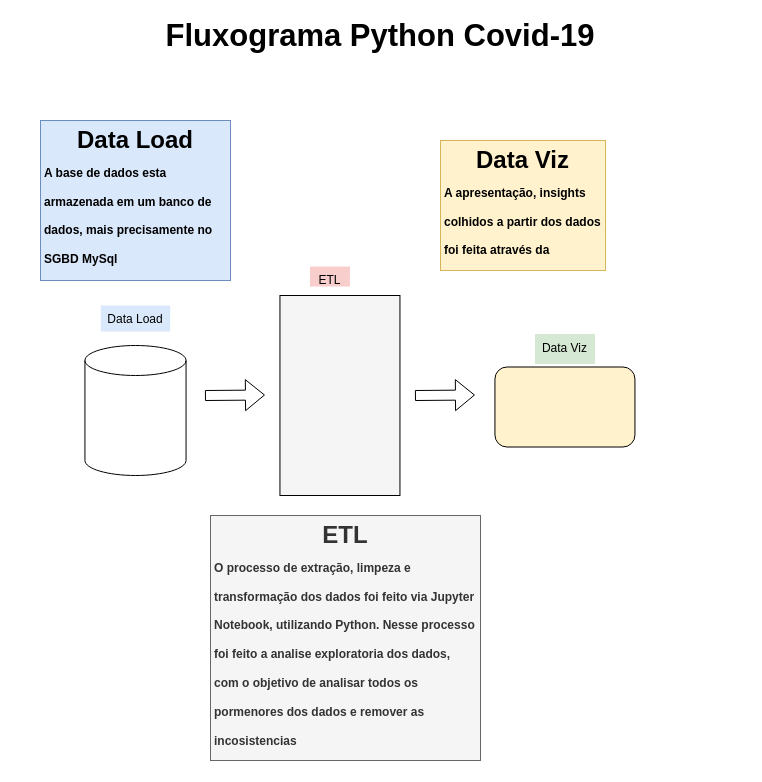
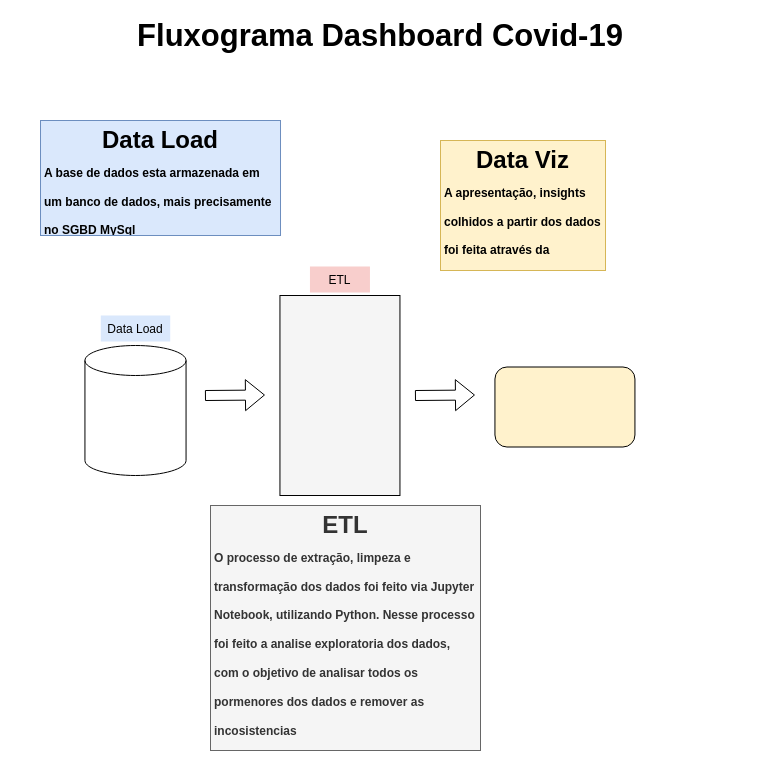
- <mxCell id="14" value="Fluxograma Python Covid-19" style="text;html=1;strokeColor=none;fillColor=none;align=center;verticalAlign=middle;whiteSpace=wrap;rounded=0;fontStyle=1;fontSize=31;" vertex="1" parent="1"><mxGeometry x="20" y="20" width="720" height="30" as="geometry" /></mxCell>
+ <mxCell id="14" value="Fluxograma Dashboard Covid-19" style="text;html=1;strokeColor=none;fillColor=none;align=center;verticalAlign=middle;whiteSpace=wrap;rounded=0;fontStyle=1;fontSize=31;" vertex="1" parent="1"><mxGeometry x="20" y="20" width="720" height="30" as="geometry" /></mxCell>
- <mxCell id="13" value="&lt;h1&gt;&lt;span&gt;Data Load&lt;br&gt;&lt;div style=&quot;text-align: left&quot;&gt;&lt;span style=&quot;font-size: 12px&quot;&gt;A base de dados esta armazenada em um banco de dados, mais precisamente no SGBD MySql&lt;/span&gt;&lt;/div&gt;&lt;/span&gt;&lt;/h1&gt;" style="text;html=1;fillColor=#dae8fc;spacing=5;spacingTop=-20;whiteSpace=wrap;overflow=hidden;rounded=0;align=center;strokeColor=#6c8ebf;" vertex="1" parent="1"><mxGeometry x="40.01" y="120" width="190" height="160" as="geometry" /></mxCell>
+ <mxCell id="13" value="&lt;h1&gt;&lt;span&gt;Data Load&lt;br&gt;&lt;div style=&quot;text-align: left&quot;&gt;&lt;span style=&quot;font-size: 12px&quot;&gt;A base de dados esta armazenada em um banco de dados, mais precisamente no SGBD MySql&lt;/span&gt;&lt;/div&gt;&lt;/span&gt;&lt;/h1&gt;" style="text;html=1;fillColor=#dae8fc;spacing=5;spacingTop=-20;whiteSpace=wrap;overflow=hidden;rounded=0;align=center;strokeColor=#6c8ebf;" vertex="1" parent="1"><mxGeometry x="40.01" y="120" width="240" height="115" as="geometry" /></mxCell>
- <mxCell id="6" value="ETL" style="text;fillColor=#f8cecc;align=center;verticalAlign=top;spacingLeft=4;spacingRight=4;overflow=hidden;rotatable=0;points=[[0,0.5],[1,0.5]];portConstraint=eastwest;" vertex="1" parent="1"><mxGeometry x="309.45" y="266" width="40" height="20" as="geometry" /></mxCell>
+ <mxCell id="6" value="ETL" style="text;fillColor=#f8cecc;align=center;verticalAlign=top;spacingLeft=4;spacingRight=4;overflow=hidden;rotatable=0;points=[[0,0.5],[1,0.5]];portConstraint=eastwest;" vertex="1" parent="1"><mxGeometry x="309.45" y="266" width="60" height="26" as="geometry" /></mxCell>
- <mxCell id="12" value="Data Load" style="text;fillColor=#dae8fc;align=center;verticalAlign=top;spacingLeft=4;spacingRight=4;overflow=hidden;rotatable=0;points=[[0,0.5],[1,0.5]];portConstraint=eastwest;" vertex="1" parent="1"><mxGeometry x="100.28" y="305" width="69.44" height="26" as="geometry" /></mxCell>
+ <mxCell id="12" value="Data Load" style="text;fillColor=#dae8fc;align=center;verticalAlign=top;spacingLeft=4;spacingRight=4;overflow=hidden;rotatable=0;points=[[0,0.5],[1,0.5]];portConstraint=eastwest;" vertex="1" parent="1"><mxGeometry x="100.28" y="315" width="69.44" height="26" as="geometry" /></mxCell>
- <mxCell id="11" value="Data Viz" style="text;fillColor=#d5e8d4;align=center;verticalAlign=top;spacingLeft=4;spacingRight=4;overflow=hidden;rotatable=0;points=[[0,0.5],[1,0.5]];portConstraint=eastwest;" vertex="1" parent="1"><mxGeometry x="534.45" y="333.5" width="60" height="30" as="geometry" /></mxCell>
- <mxCell id="15" value="&lt;h1&gt;&lt;span&gt;&lt;div&gt;ETL&lt;br&gt;&lt;div style=&quot;text-align: left&quot;&gt;&lt;span style=&quot;font-size: 12px&quot;&gt;O processo de extração, limpeza e transformação dos dados foi feito via Jupyter Notebook, utilizando Python. Nesse processo foi feito a analise exploratoria dos dados, com o objetivo de analisar todos os pormenores dos dados e remover as incosistencias&lt;/span&gt;&lt;/div&gt;&lt;/div&gt;&lt;/span&gt;&lt;/h1&gt;" style="text;html=1;fillColor=#f5f5f5;spacing=5;spacingTop=-20;whiteSpace=wrap;overflow=hidden;rounded=0;align=center;strokeColor=#666666;fontColor=#333333;" vertex="1" parent="1"><mxGeometry x="210" y="515" width="270" height="245" as="geometry" /></mxCell>
+ <mxCell id="15" value="&lt;h1&gt;&lt;span&gt;&lt;div&gt;ETL&lt;br&gt;&lt;div style=&quot;text-align: left&quot;&gt;&lt;span style=&quot;font-size: 12px&quot;&gt;O processo de extração, limpeza e transformação dos dados foi feito via Jupyter Notebook, utilizando Python. Nesse processo foi feito a analise exploratoria dos dados, com o objetivo de analisar todos os pormenores dos dados e remover as incosistencias&lt;/span&gt;&lt;/div&gt;&lt;/div&gt;&lt;/span&gt;&lt;/h1&gt;" style="text;html=1;fillColor=#f5f5f5;spacing=5;spacingTop=-20;whiteSpace=wrap;overflow=hidden;rounded=0;align=center;strokeColor=#666666;fontColor=#333333;" vertex="1" parent="1"><mxGeometry x="210" y="505" width="270" height="245" as="geometry" /></mxCell>
